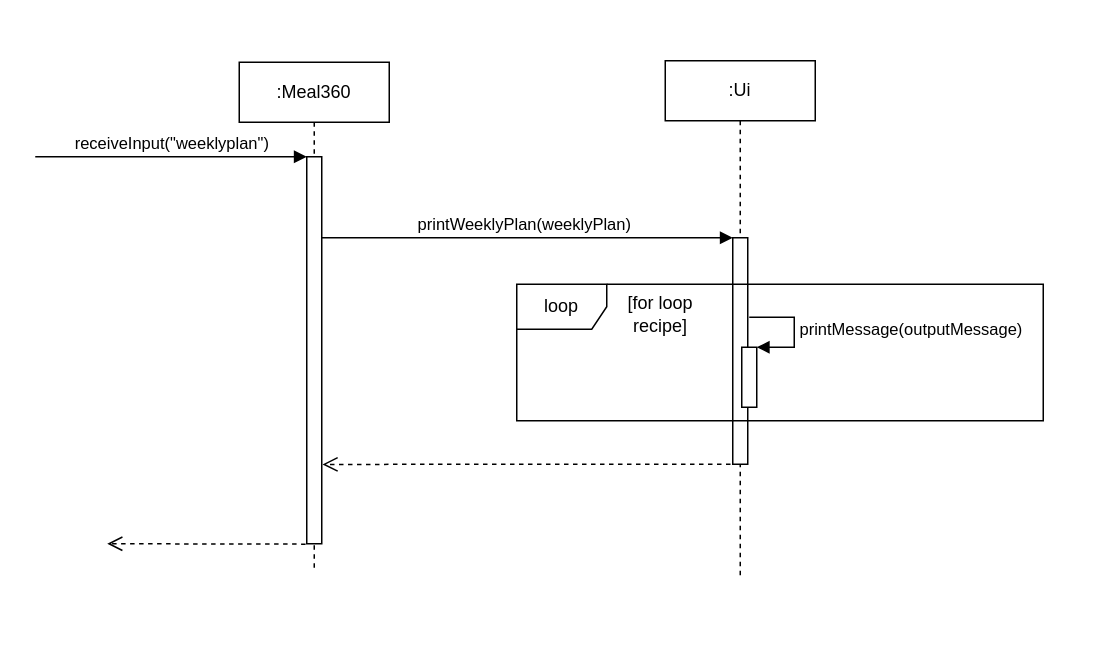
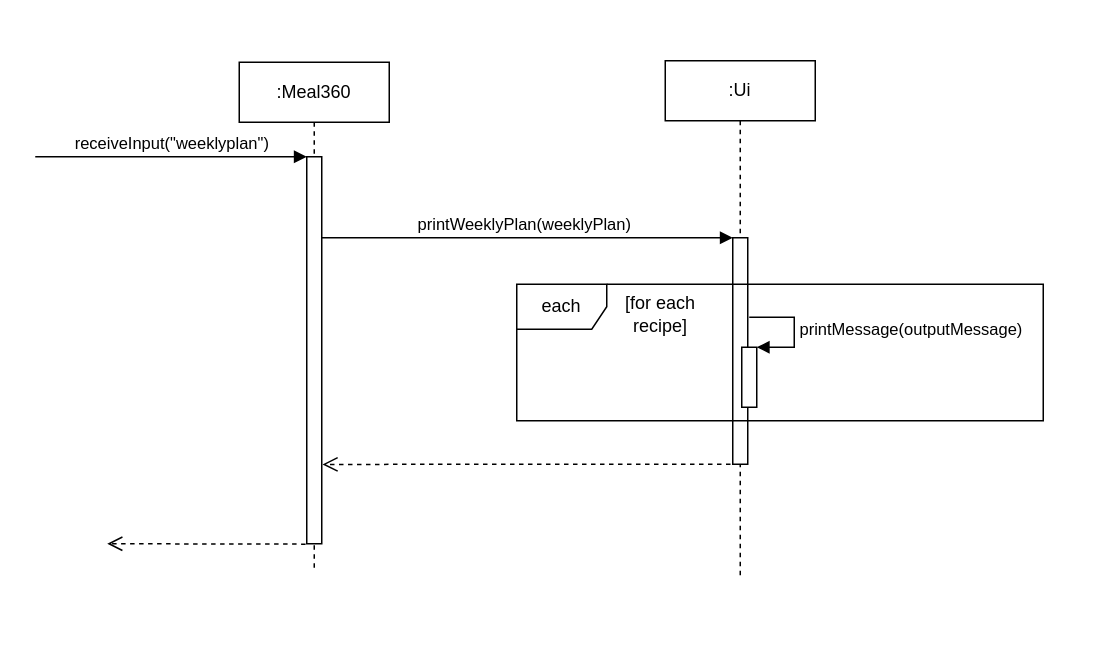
- <mxCell id="11" value="loop" style="shape=umlFrame;whiteSpace=wrap;html=1;" parent="1" vertex="1"><mxGeometry x="344" y="189" width="351" height="91" as="geometry" /></mxCell>
+ <mxCell id="11" value="each" style="shape=umlFrame;whiteSpace=wrap;html=1;" parent="1" vertex="1"><mxGeometry x="344" y="189" width="351" height="91" as="geometry" /></mxCell>
- <mxCell id="12" value="[for loop recipe]" style="text;html=1;strokeColor=none;fillColor=none;align=center;verticalAlign=middle;whiteSpace=wrap;rounded=0;" parent="1" vertex="1"><mxGeometry x="410" y="194" width="60" height="30" as="geometry" /></mxCell>
+ <mxCell id="12" value="[for each recipe]" style="text;html=1;strokeColor=none;fillColor=none;align=center;verticalAlign=middle;whiteSpace=wrap;rounded=0;" parent="1" vertex="1"><mxGeometry x="410" y="194" width="60" height="30" as="geometry" /></mxCell>
